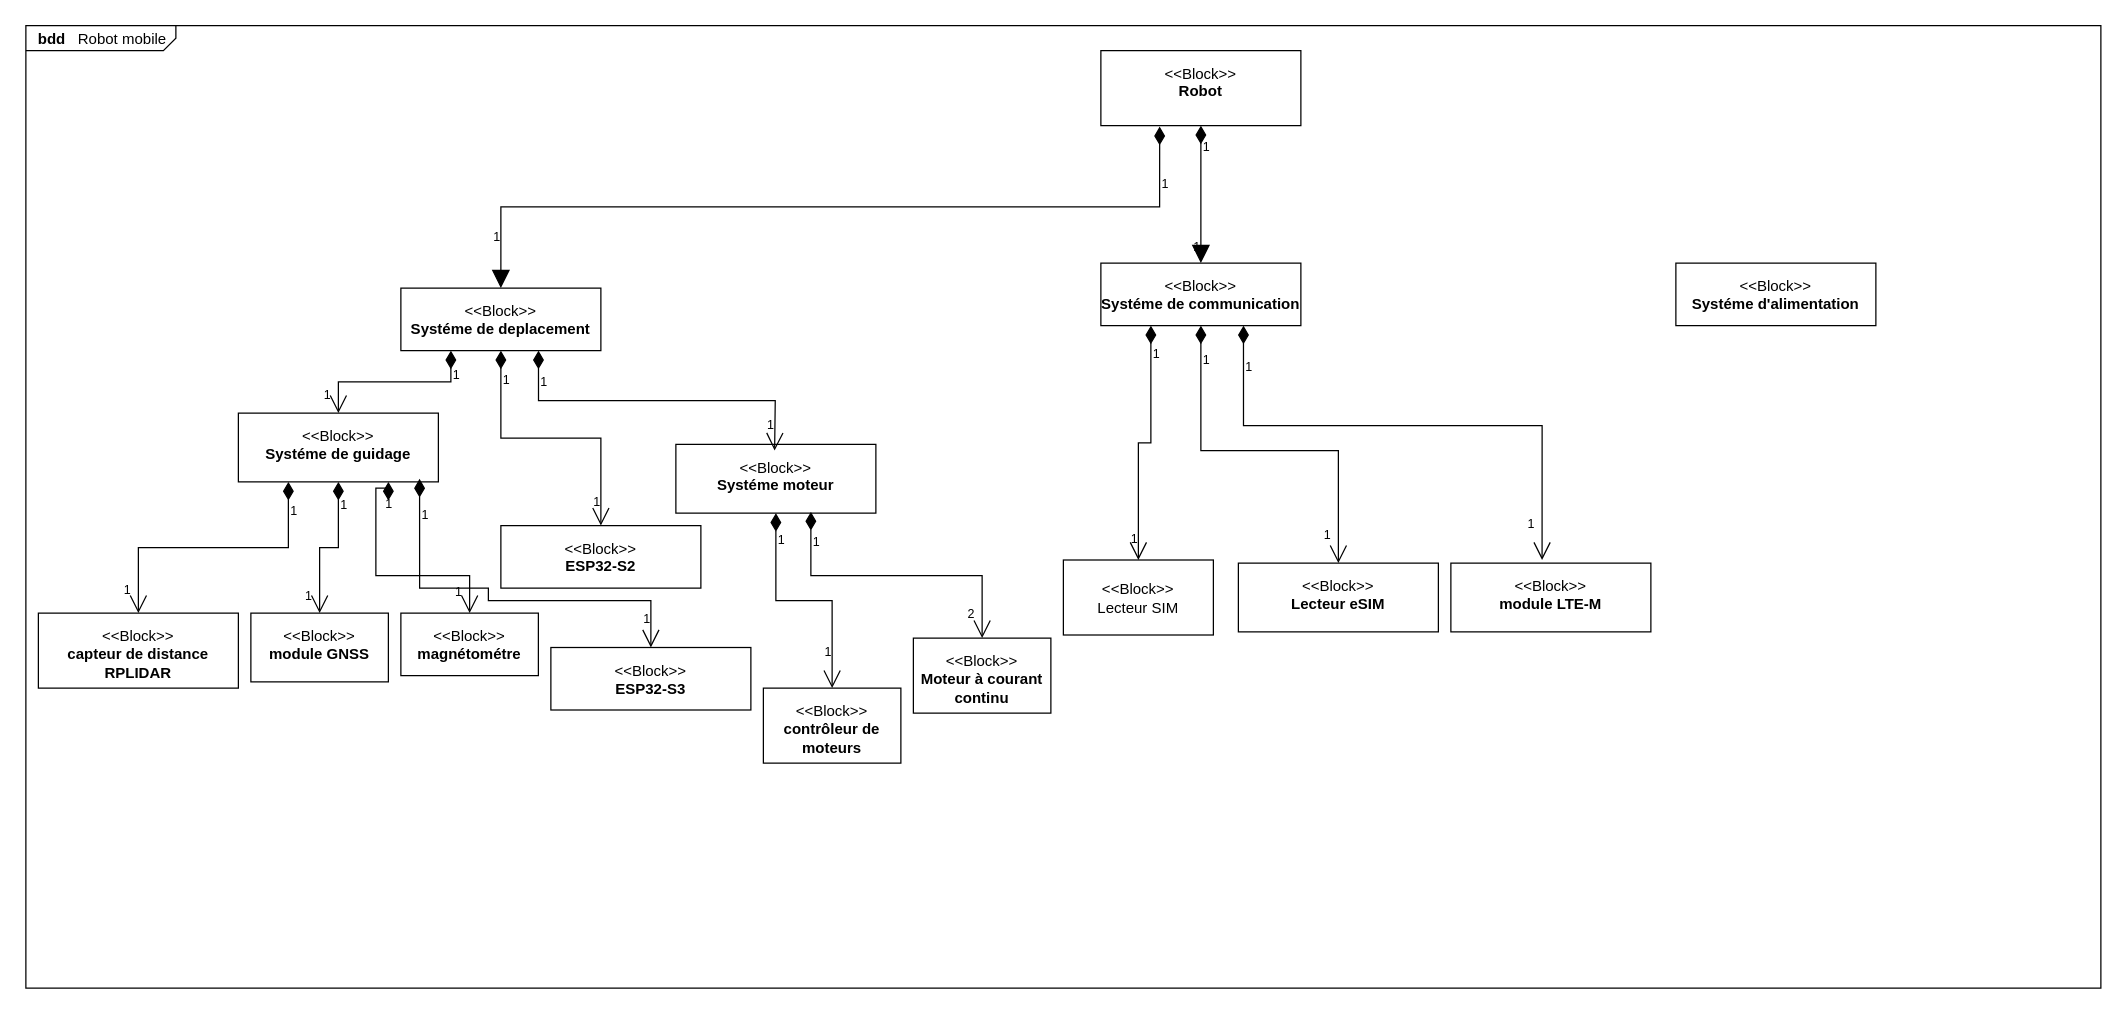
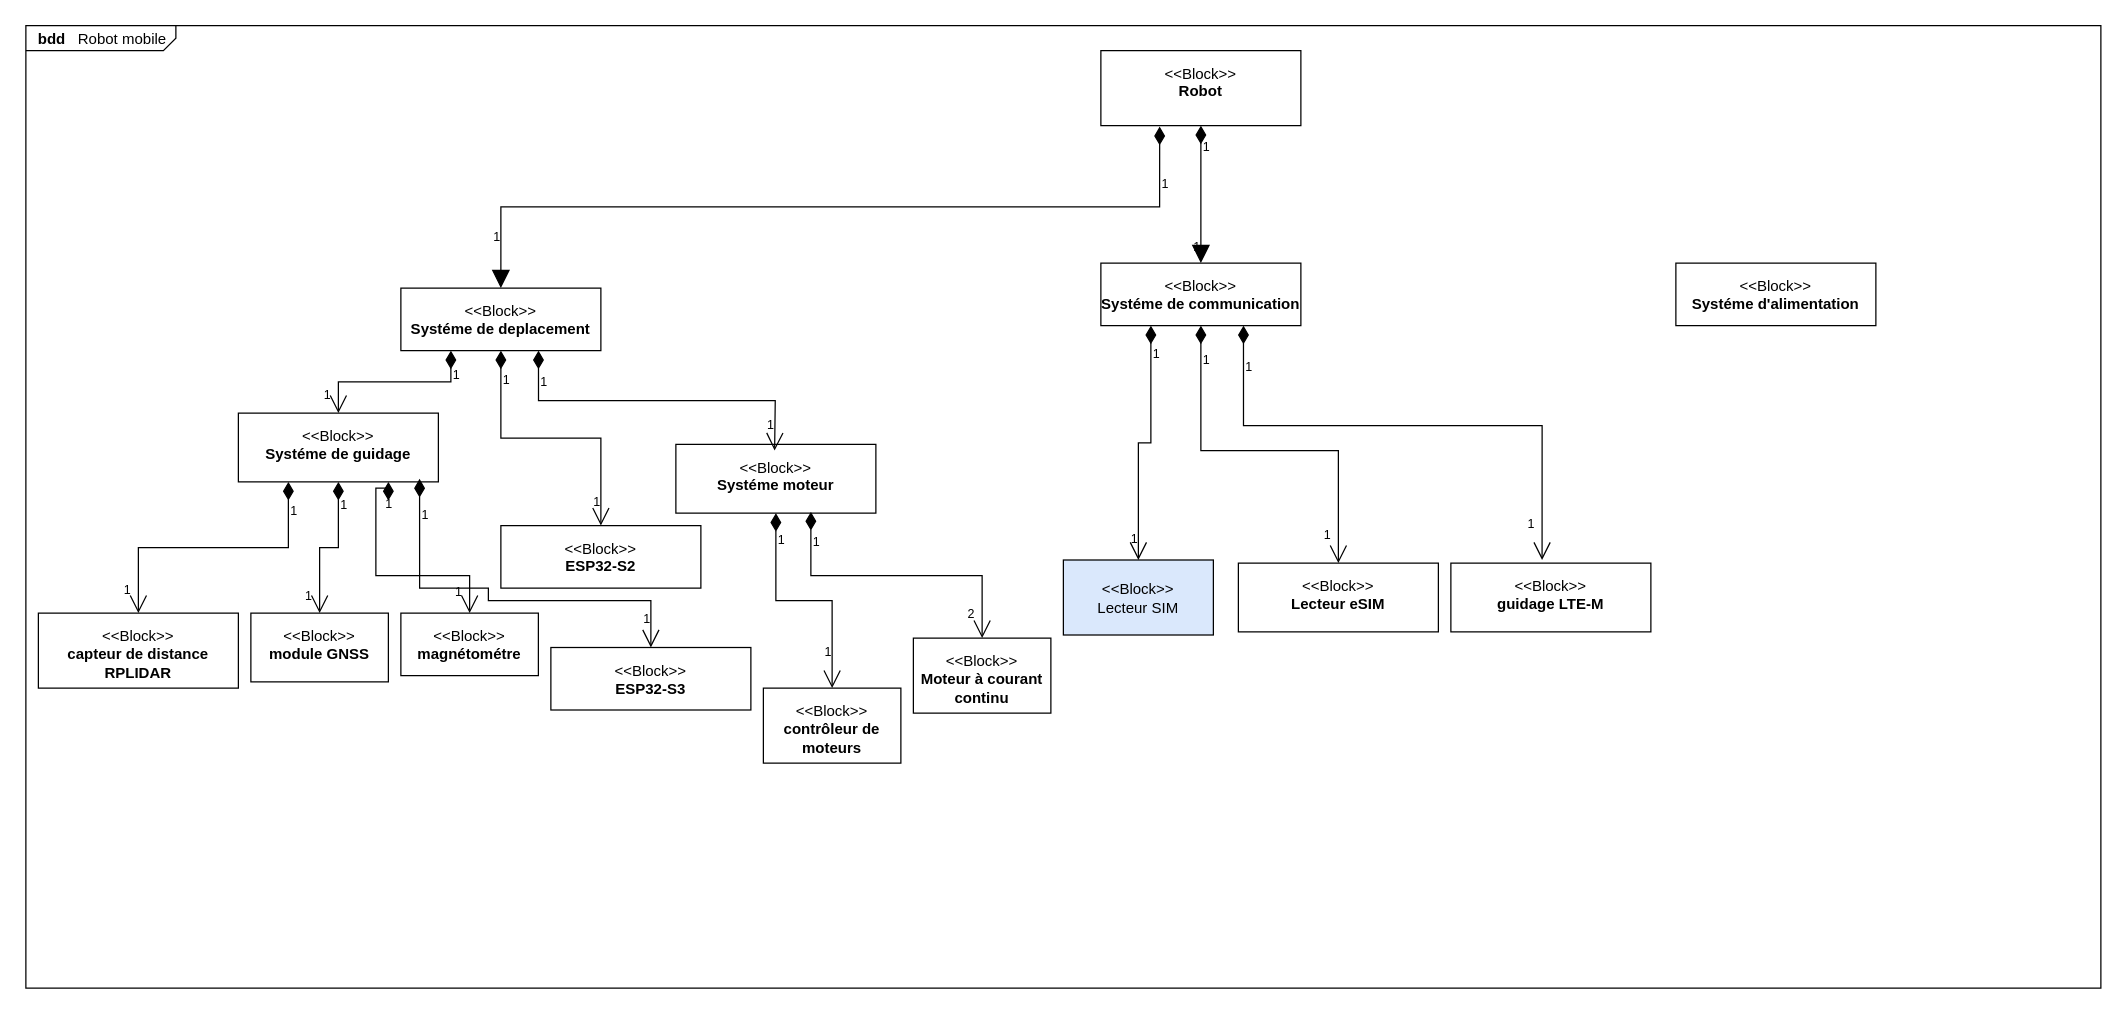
- <mxCell id="55" value="&lt;p&gt;&amp;lt;&amp;lt;Block&amp;gt;&amp;gt;&lt;br&gt;&lt;b&gt;module LTE-M&lt;/b&gt;&lt;/p&gt;" style="shape=rect;html=1;overflow=fill;whiteSpace=wrap;align=center;" parent="2" vertex="1"><mxGeometry x="1140" y="430" width="160" height="55" as="geometry" /></mxCell>
+ <mxCell id="55" value="&lt;p&gt;&amp;lt;&amp;lt;Block&amp;gt;&amp;gt;&lt;br&gt;&lt;b&gt;guidage LTE-M&lt;/b&gt;&lt;/p&gt;" style="shape=rect;html=1;overflow=fill;whiteSpace=wrap;align=center;" parent="2" vertex="1"><mxGeometry x="1140" y="430" width="160" height="55" as="geometry" /></mxCell>
- <mxCell id="70" value="&amp;lt;&amp;lt;Block&amp;gt;&amp;gt;&lt;div&gt;Lecteur SIM&lt;/div&gt;" style="rounded=0;whiteSpace=wrap;html=1;" vertex="1" parent="2"><mxGeometry x="830" y="427.5" width="120" height="60" as="geometry" /></mxCell>
+ <mxCell id="70" value="&amp;lt;&amp;lt;Block&amp;gt;&amp;gt;&lt;div&gt;Lecteur SIM&lt;/div&gt;" style="rounded=0;whiteSpace=wrap;html=1;fillColor=#dae8fc;" vertex="1" parent="2"><mxGeometry x="830" y="427.5" width="120" height="60" as="geometry" /></mxCell>
